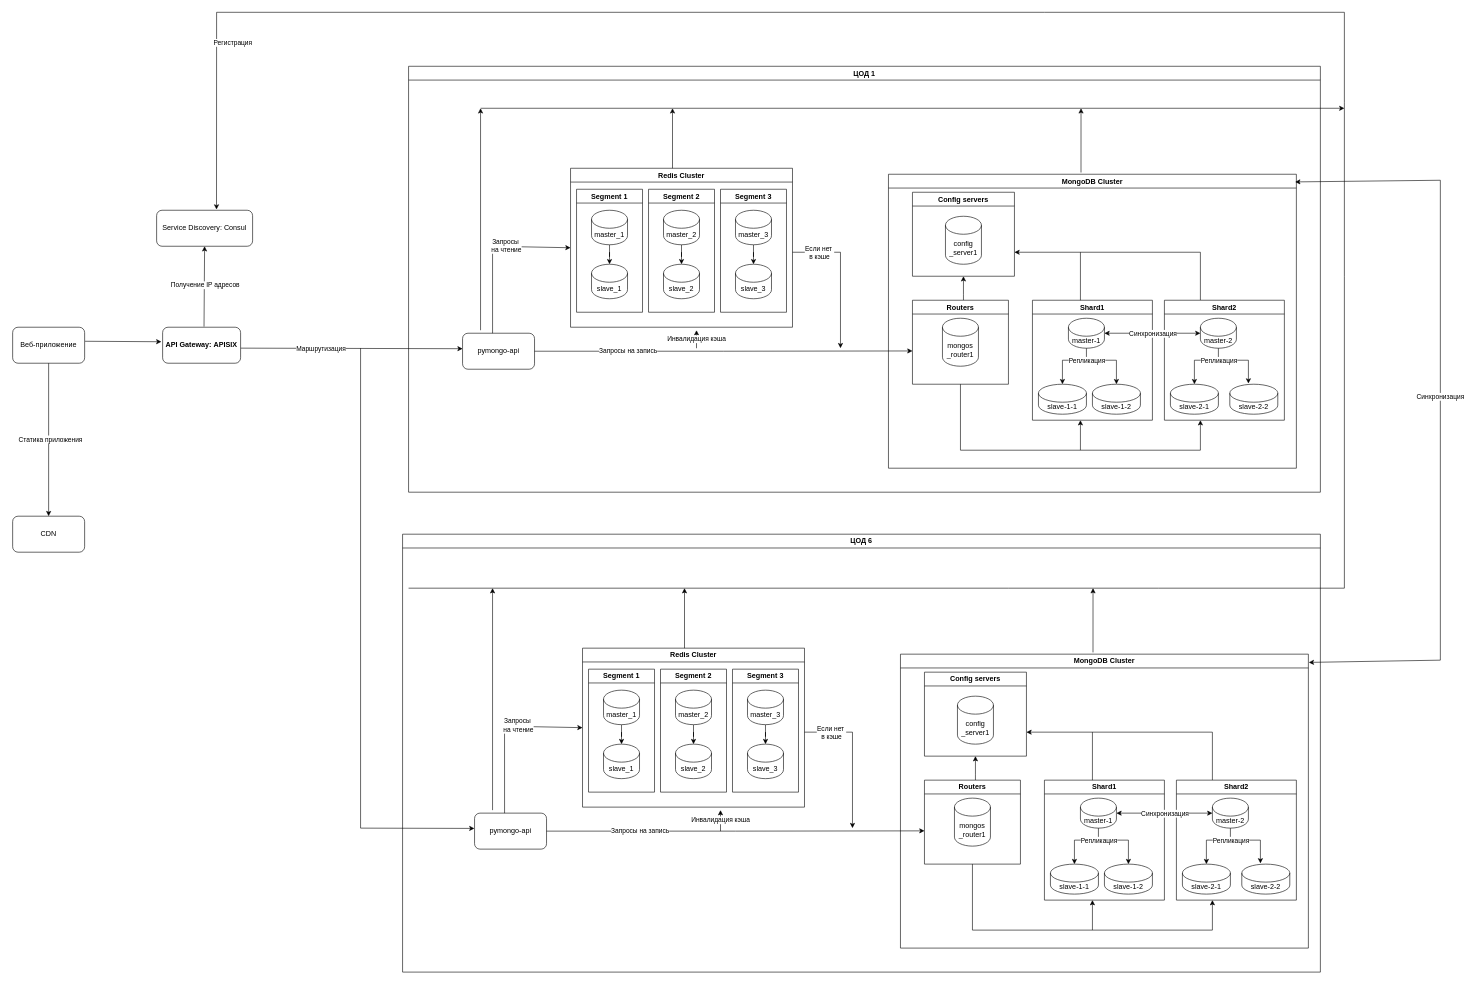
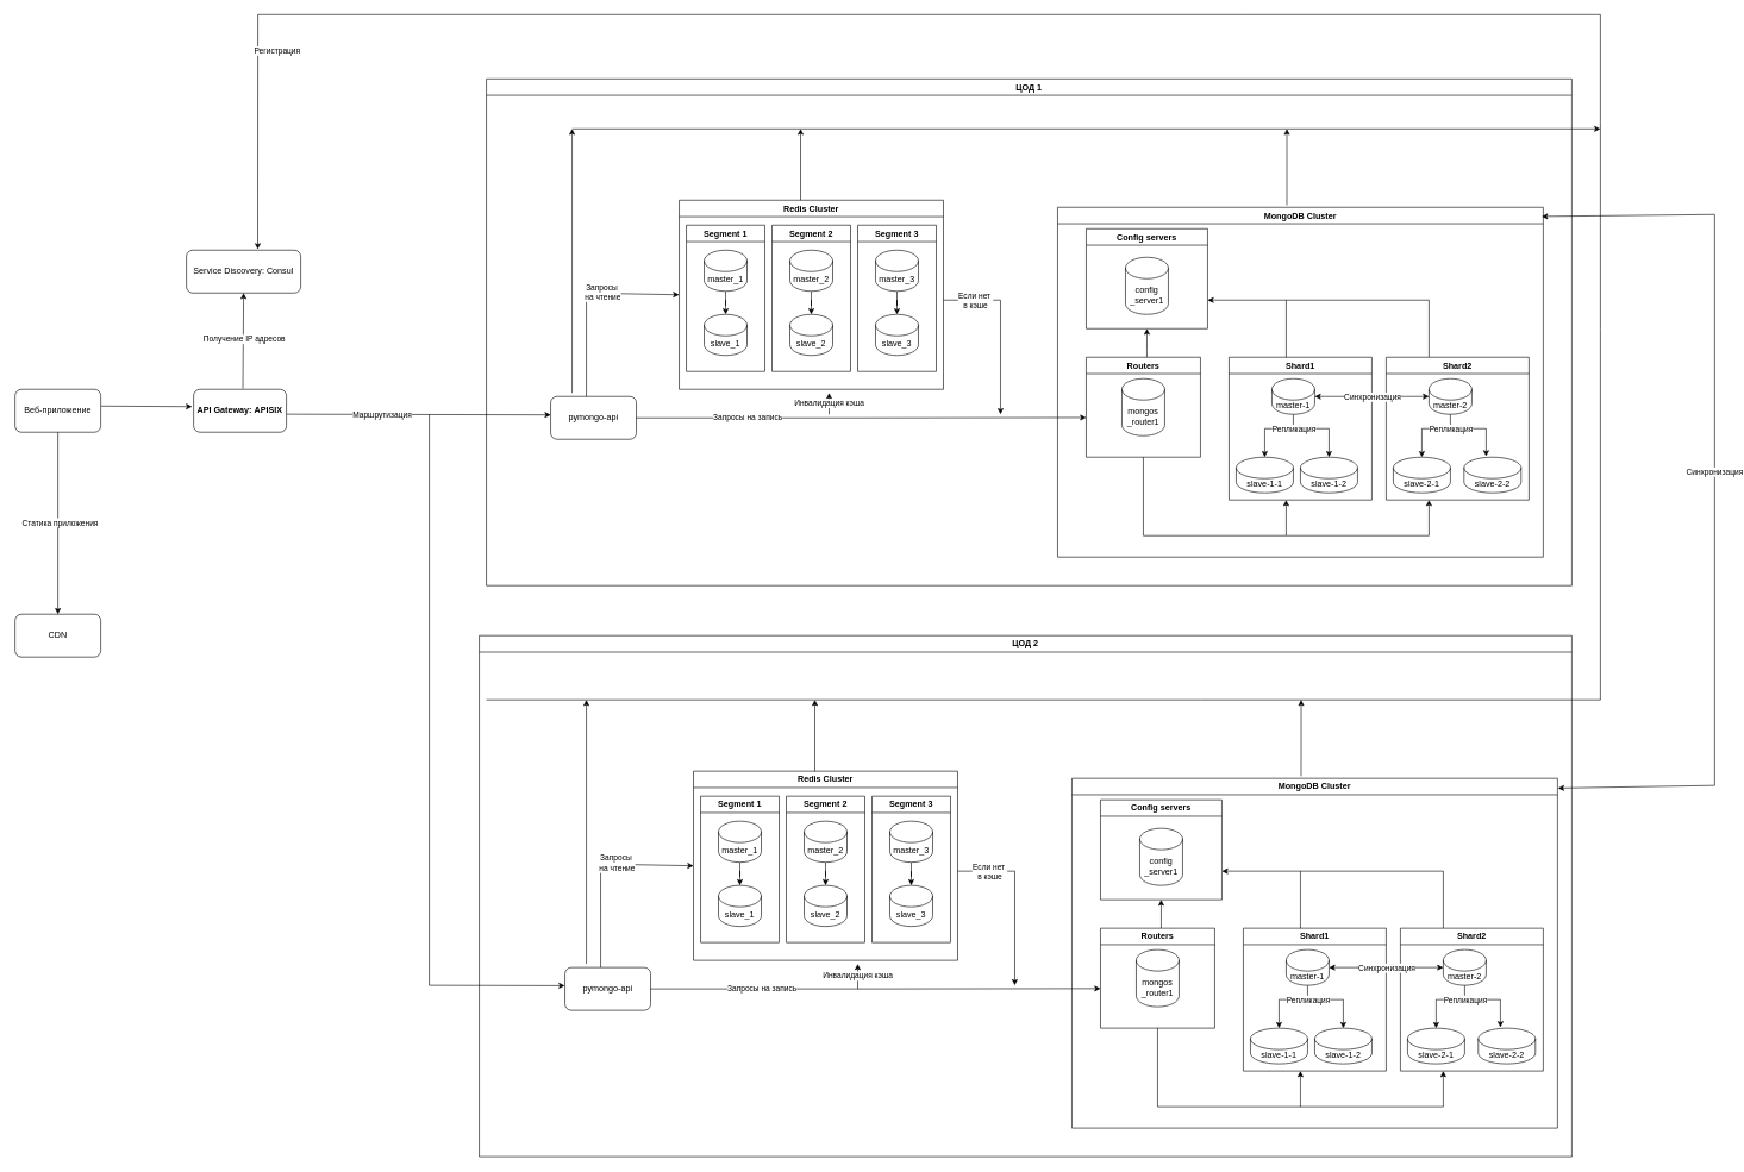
- <mxCell id="60" value="ЦОД 6" style="swimlane;whiteSpace=wrap;html=1;" parent="1" vertex="1"><mxGeometry x="670" y="890" width="1530" height="730" as="geometry" /></mxCell>
+ <mxCell id="60" value="ЦОД 2" style="swimlane;whiteSpace=wrap;html=1;" parent="1" vertex="1"><mxGeometry x="670" y="890" width="1530" height="730" as="geometry" /></mxCell>
